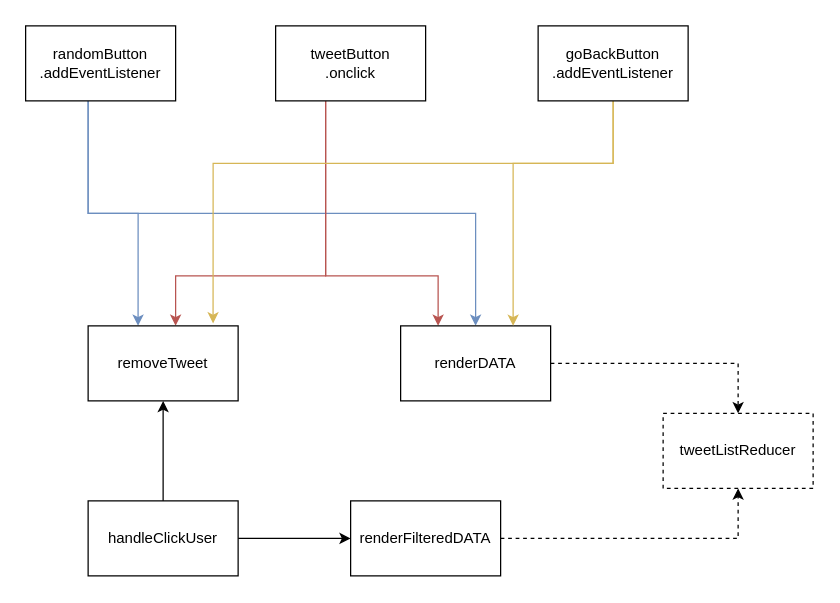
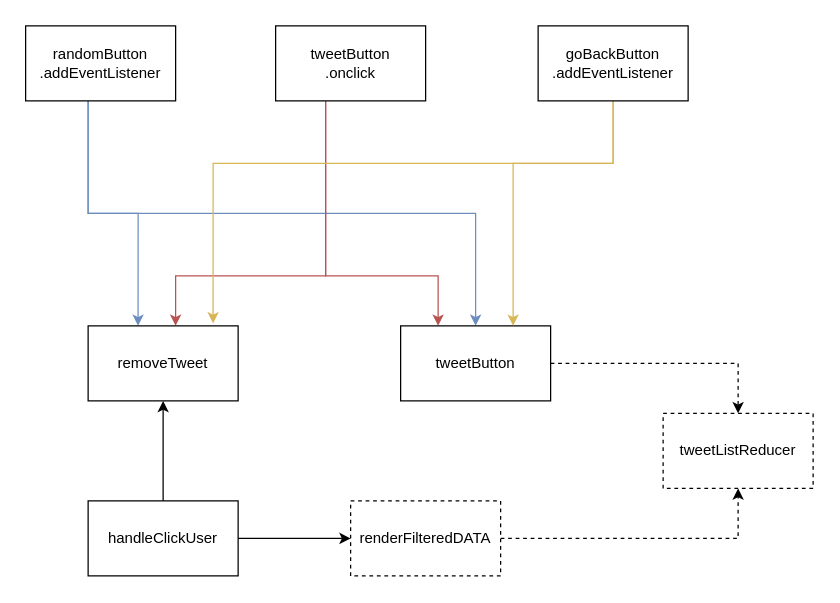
- <mxCell id="16" value="renderDATA" style="rounded=0;whiteSpace=wrap;html=1;" vertex="1" parent="1"><mxGeometry x="320" y="260" width="120" height="60" as="geometry" /></mxCell>
+ <mxCell id="16" value="tweetButton" style="rounded=0;whiteSpace=wrap;html=1;" vertex="1" parent="1"><mxGeometry x="320" y="260" width="120" height="60" as="geometry" /></mxCell>
- <mxCell id="14" value="renderFilteredDATA" style="rounded=0;whiteSpace=wrap;html=1;" vertex="1" parent="1"><mxGeometry x="280" y="400" width="120" height="60" as="geometry" /></mxCell>
+ <mxCell id="14" value="renderFilteredDATA" style="rounded=0;whiteSpace=wrap;html=1;dashed=1;" vertex="1" parent="1"><mxGeometry x="280" y="400" width="120" height="60" as="geometry" /></mxCell>
